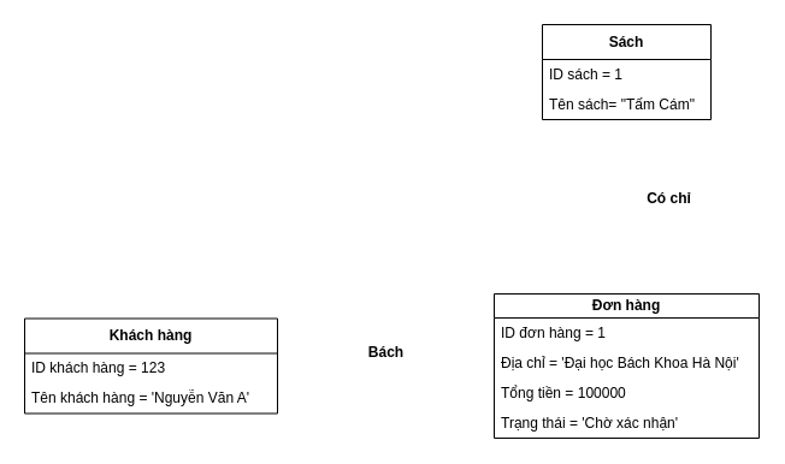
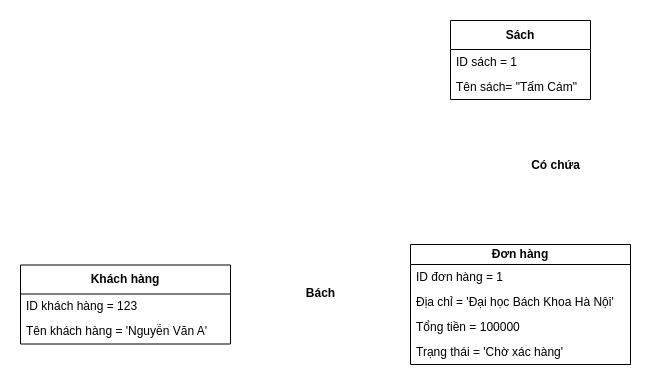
- <mxCell id="14" value="&lt;b&gt;Có chỉ&lt;/b&gt;" style="text;html=1;align=center;verticalAlign=middle;resizable=0;points=[];autosize=1;strokeColor=none;fillColor=none;" vertex="1" parent="1"><mxGeometry x="520" y="150" width="70" height="30" as="geometry" /></mxCell>
+ <mxCell id="14" value="&lt;b&gt;Có chứa&lt;/b&gt;" style="text;html=1;align=center;verticalAlign=middle;resizable=0;points=[];autosize=1;strokeColor=none;fillColor=none;" vertex="1" parent="1"><mxGeometry x="520" y="150" width="70" height="30" as="geometry" /></mxCell>
- <mxCell id="12" value="Trạng thái = 'Chờ xác nhận'" style="text;html=1;strokeColor=none;fillColor=none;align=left;verticalAlign=middle;spacingLeft=4;spacingRight=4;overflow=hidden;rotatable=0;points=[[0,0.5],[1,0.5]];portConstraint=eastwest;whiteSpace=wrap;" parent="8" vertex="1"><mxGeometry y="95" width="220" height="25" as="geometry" /></mxCell>
+ <mxCell id="12" value="Trạng thái = 'Chờ xác hàng'" style="text;html=1;strokeColor=none;fillColor=none;align=left;verticalAlign=middle;spacingLeft=4;spacingRight=4;overflow=hidden;rotatable=0;points=[[0,0.5],[1,0.5]];portConstraint=eastwest;whiteSpace=wrap;" parent="8" vertex="1"><mxGeometry y="95" width="220" height="25" as="geometry" /></mxCell>
